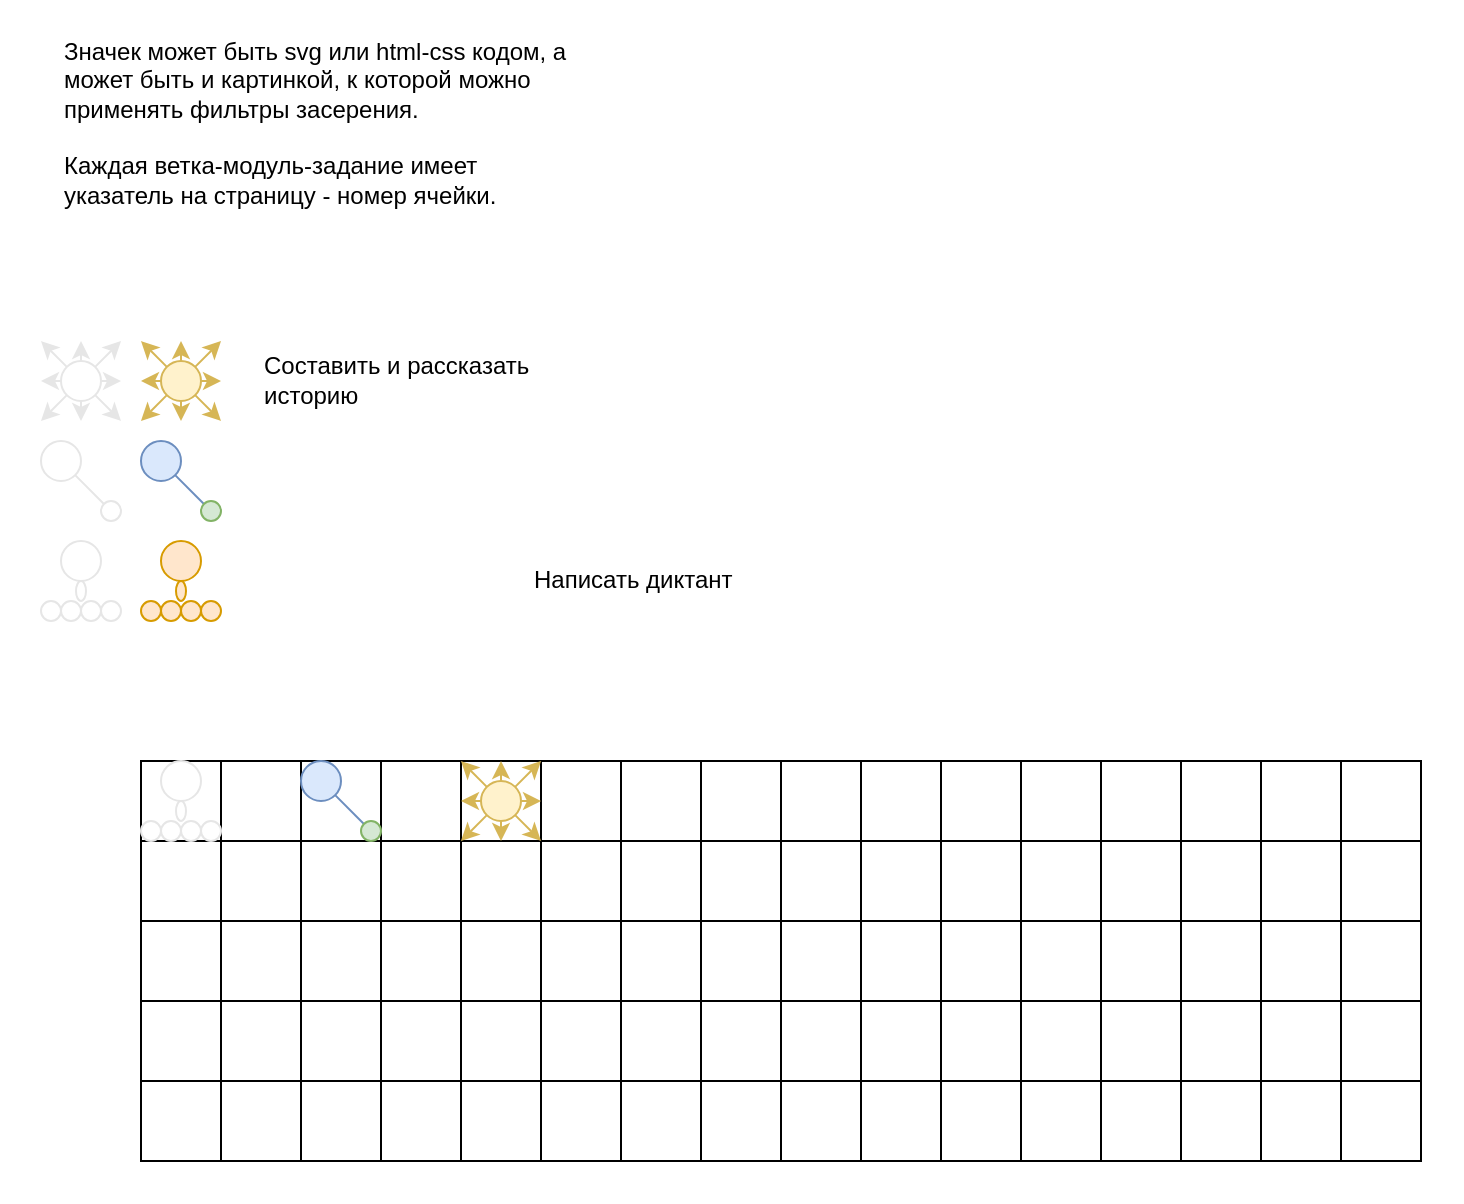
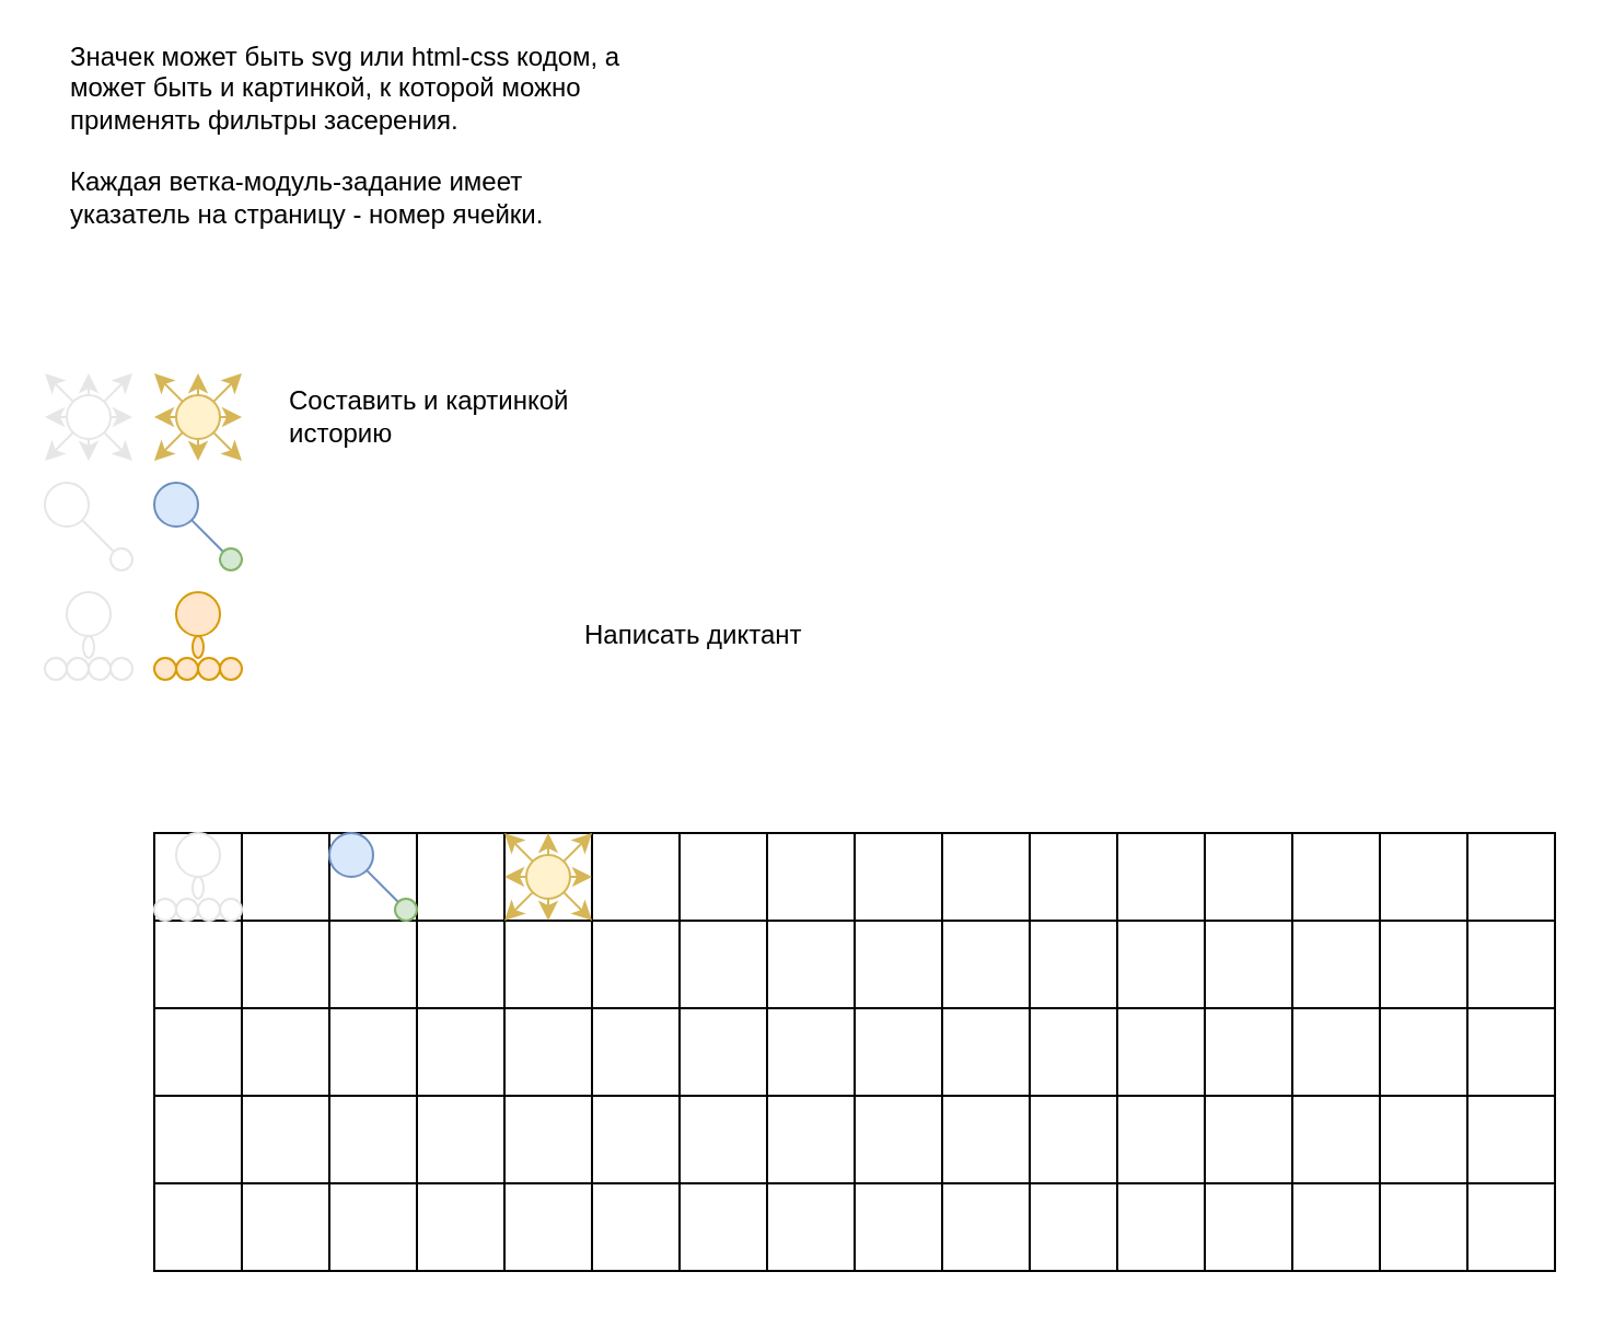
- <mxCell id="119" value="Составить и рассказать историю" style="text;html=1;strokeColor=none;fillColor=none;align=left;verticalAlign=middle;whiteSpace=wrap;rounded=0;strokeWidth=1;" vertex="1" parent="1"><mxGeometry x="130" y="170" width="140" height="40" as="geometry" /></mxCell>
+ <mxCell id="119" value="Составить и картинкой историю" style="text;html=1;strokeColor=none;fillColor=none;align=left;verticalAlign=middle;whiteSpace=wrap;rounded=0;strokeWidth=1;" vertex="1" parent="1"><mxGeometry x="130" y="170" width="140" height="40" as="geometry" /></mxCell>
